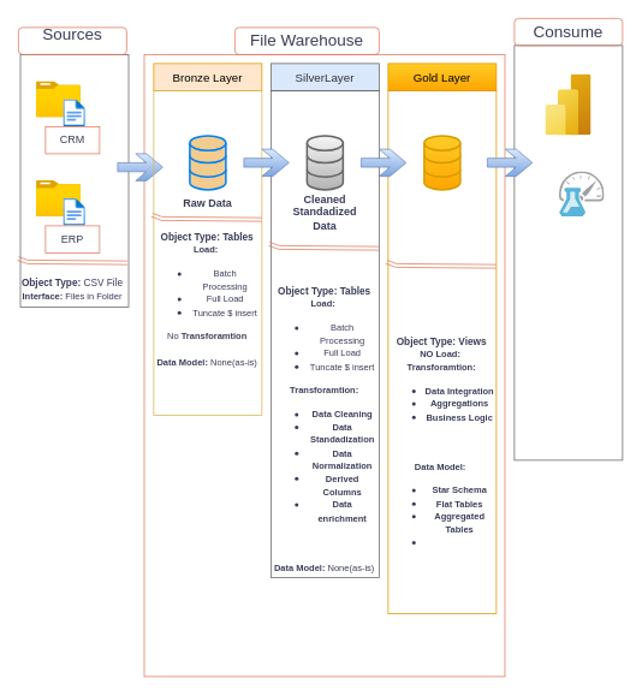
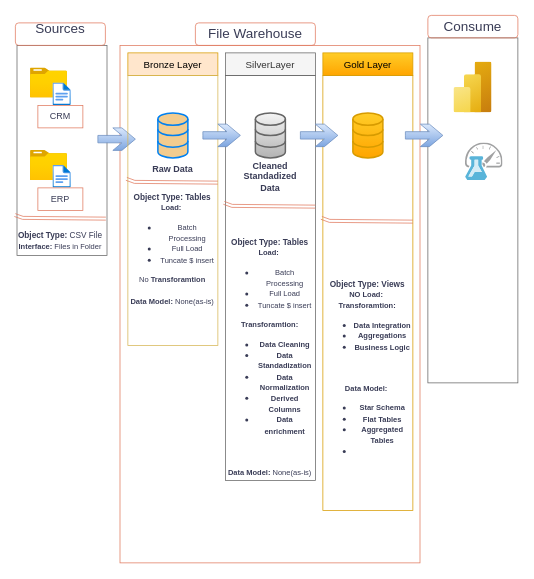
- <mxCell id="10" value="&lt;font style=&quot;font-size: 13px;&quot;&gt;SilverLayer&lt;/font&gt;" style="rounded=0;whiteSpace=wrap;html=1;strokeColor=#666666;fillColor=#dae8fc;fontColor=#333333;" vertex="1" parent="1"><mxGeometry x="300" y="70" width="120" height="30" as="geometry" /></mxCell>
+ <mxCell id="10" value="&lt;font style=&quot;font-size: 13px;&quot;&gt;SilverLayer&lt;/font&gt;" style="rounded=0;whiteSpace=wrap;html=1;strokeColor=#666666;fillColor=#f5f5f5;fontColor=#333333;" vertex="1" parent="1"><mxGeometry x="300" y="70" width="120" height="30" as="geometry" /></mxCell>
